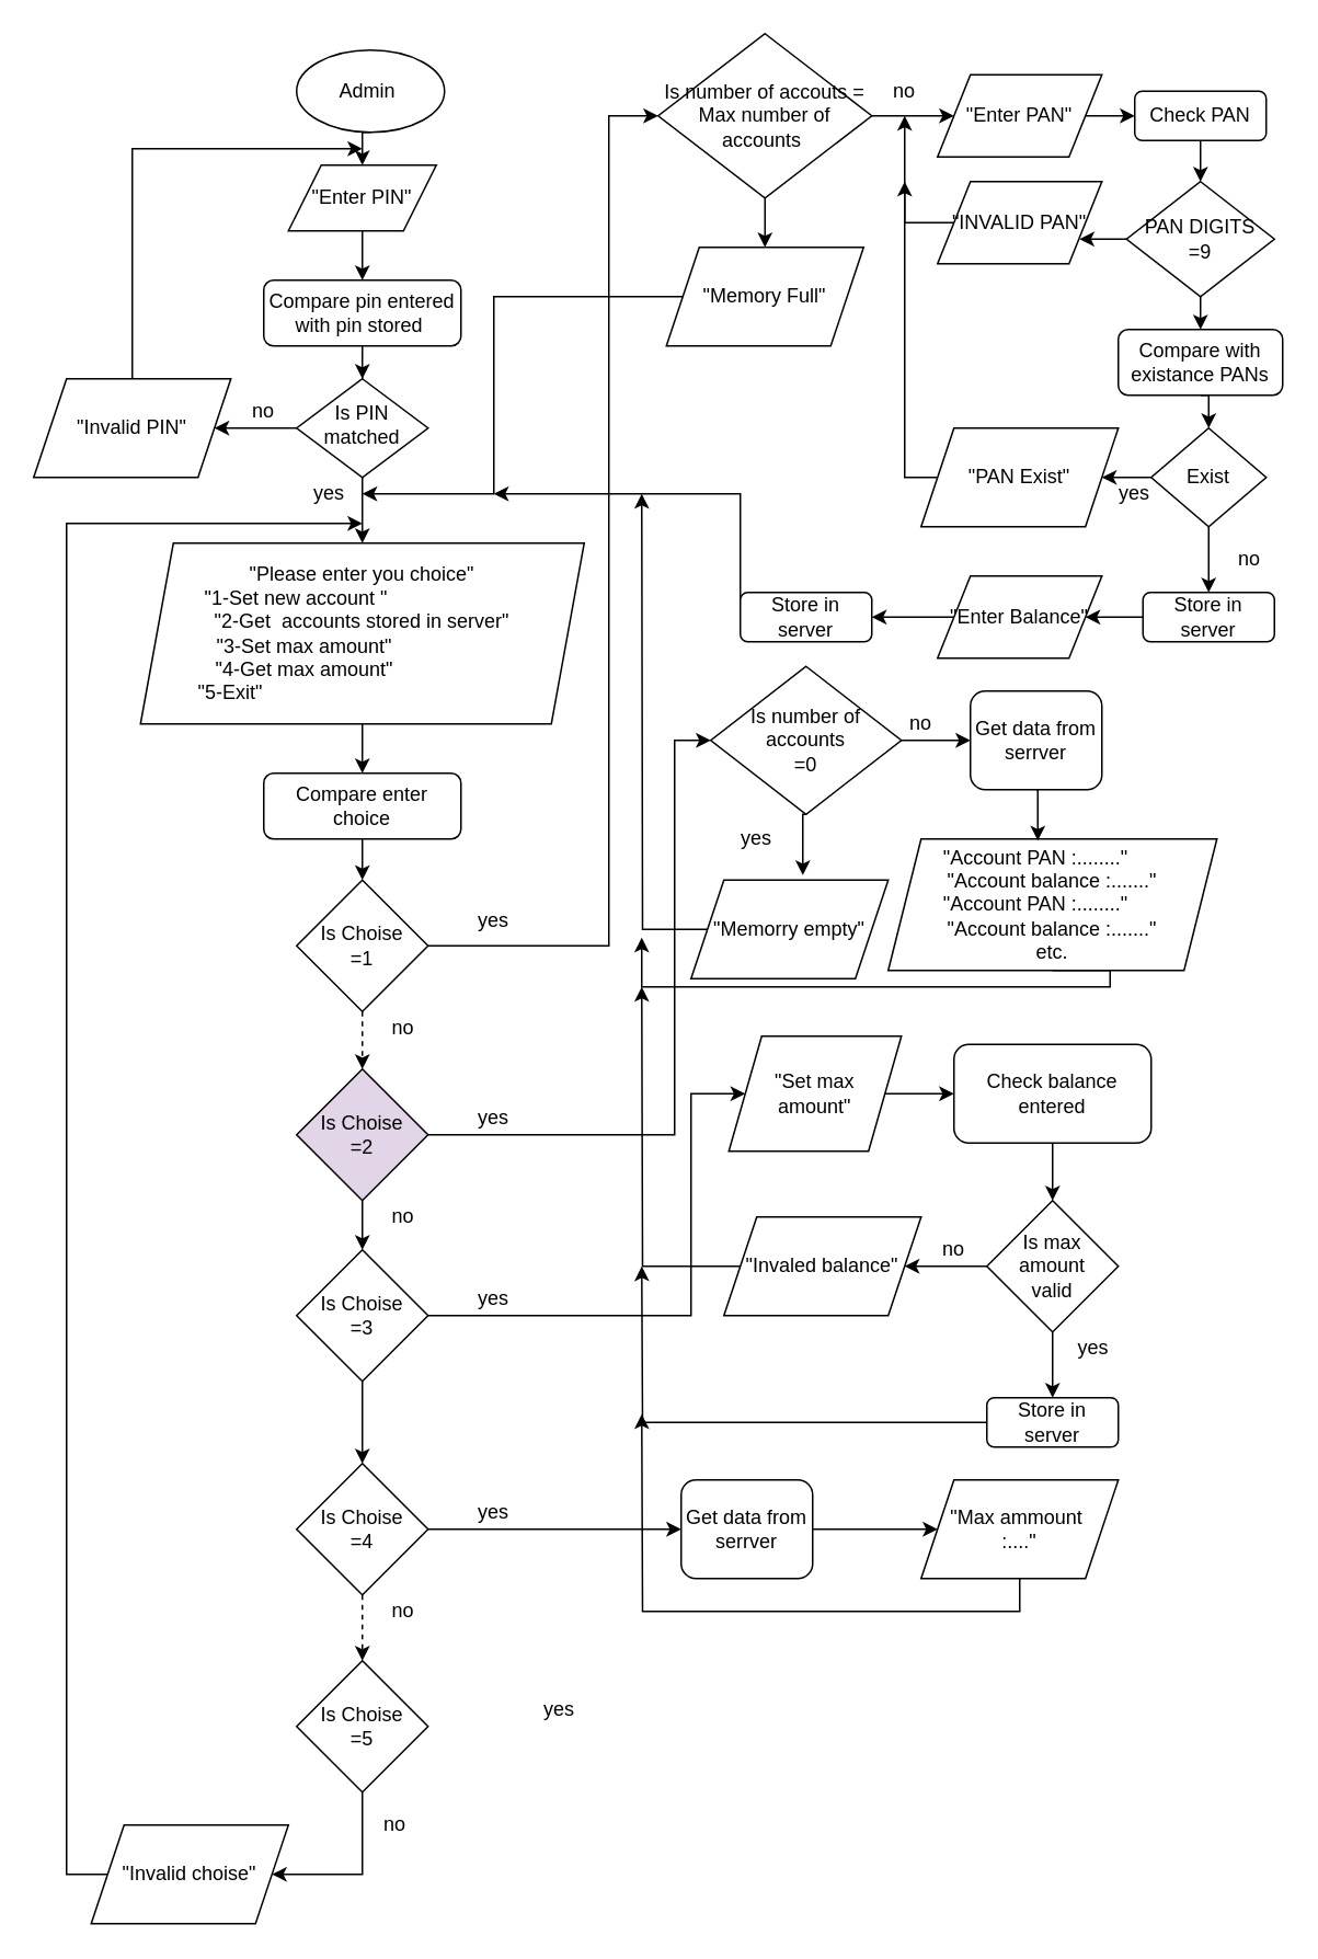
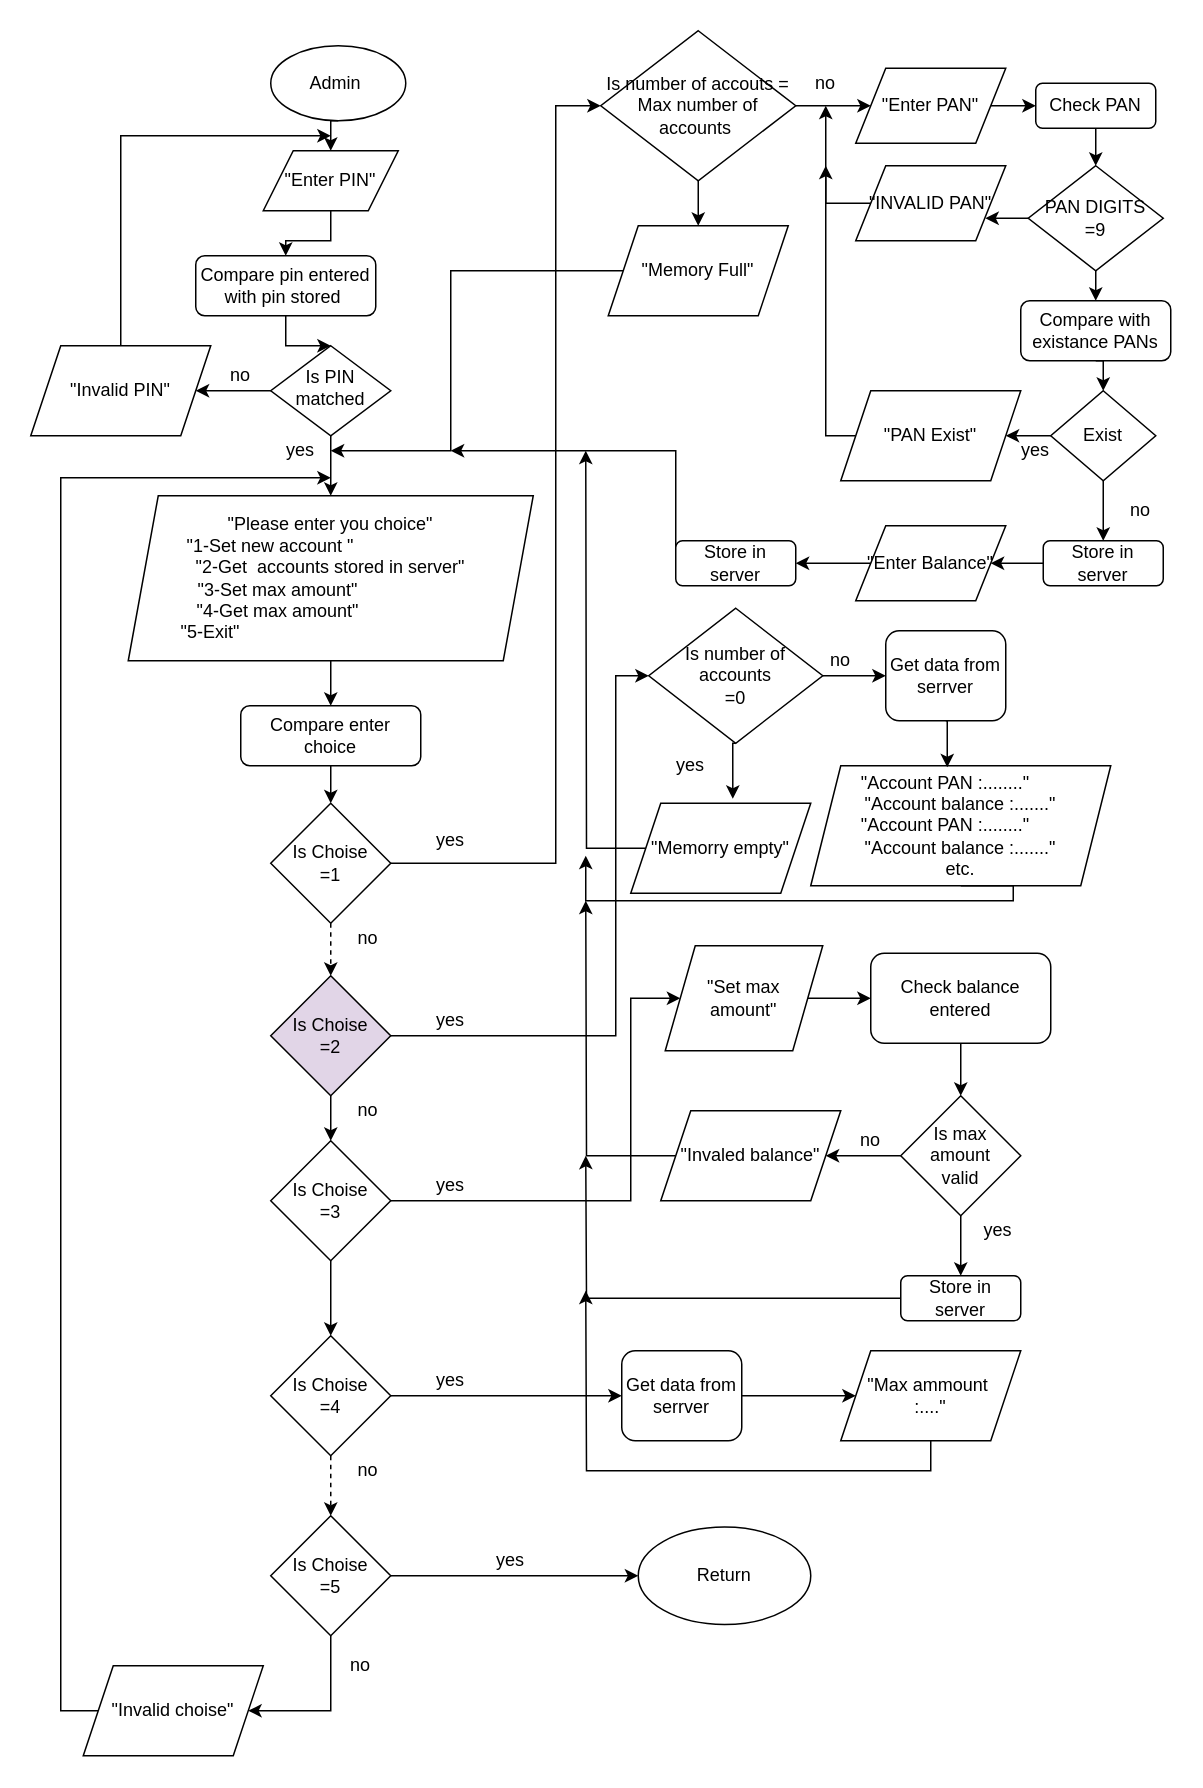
- <mxCell id="6" value="Compare pin entered with pin stored&amp;nbsp;" style="rounded=1;whiteSpace=wrap;html=1;fontSize=12;glass=0;strokeWidth=1;shadow=0;" parent="1" vertex="1"><mxGeometry x="160" y="170" width="120" height="40" as="geometry" /></mxCell>
+ <mxCell id="6" value="Compare pin entered with pin stored&amp;nbsp;" style="rounded=1;whiteSpace=wrap;html=1;fontSize=12;glass=0;strokeWidth=1;shadow=0;" parent="1" vertex="1"><mxGeometry x="130" y="170" width="120" height="40" as="geometry" /></mxCell>
+ <mxCell id="31" style="edgeStyle=orthogonalEdgeStyle;rounded=0;orthogonalLoop=1;jettySize=auto;html=1;exitX=1;exitY=0.5;exitDx=0;exitDy=0;entryX=0;entryY=0.5;entryDx=0;entryDy=0;" parent="1" source="33" target="100" edge="1"><mxGeometry relative="1" as="geometry"><mxPoint x="390" y="1050" as="targetPoint" /></mxGeometry></mxCell>
+ <mxCell id="100" value="Return" style="ellipse;whiteSpace=wrap;html=1;" parent="1" vertex="1"><mxGeometry x="425" y="1017.5" width="115" height="65" as="geometry" /></mxCell>
